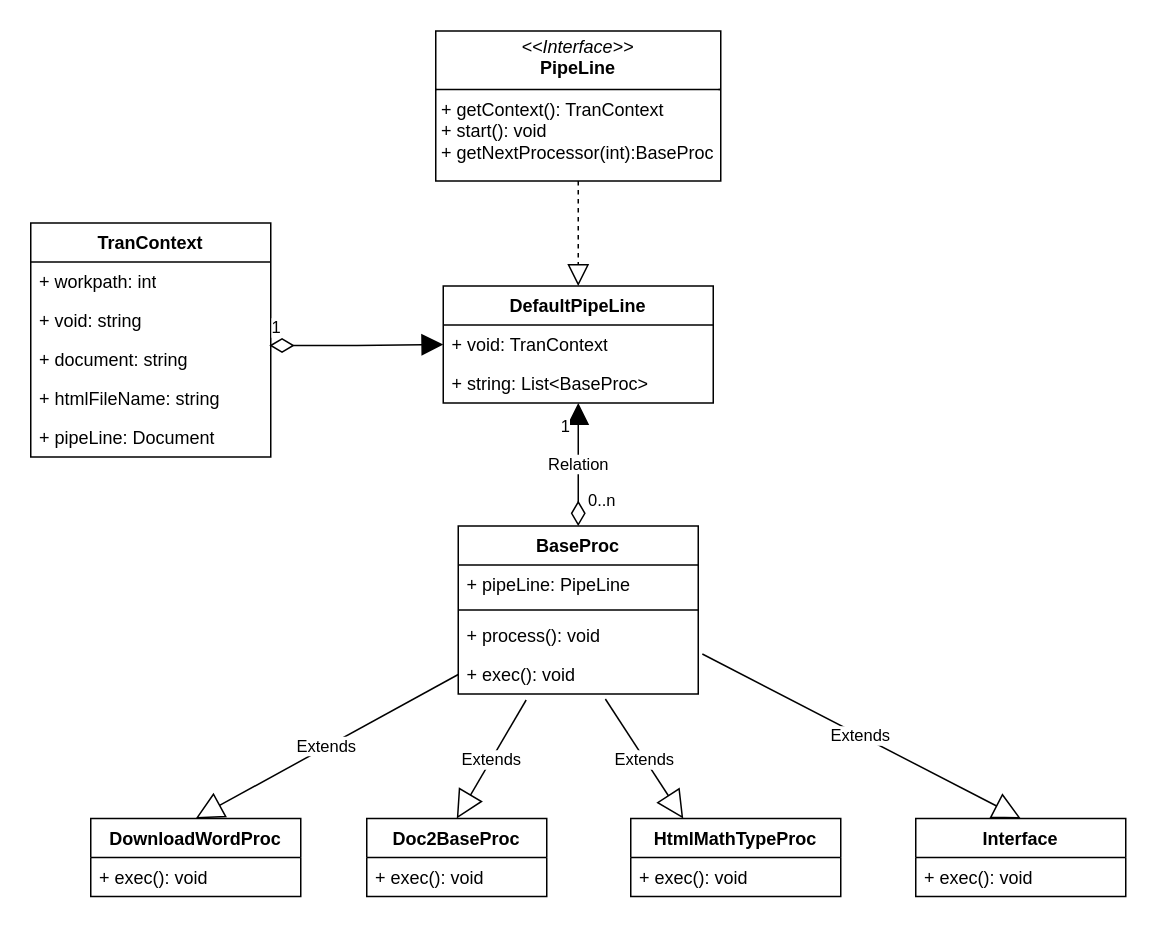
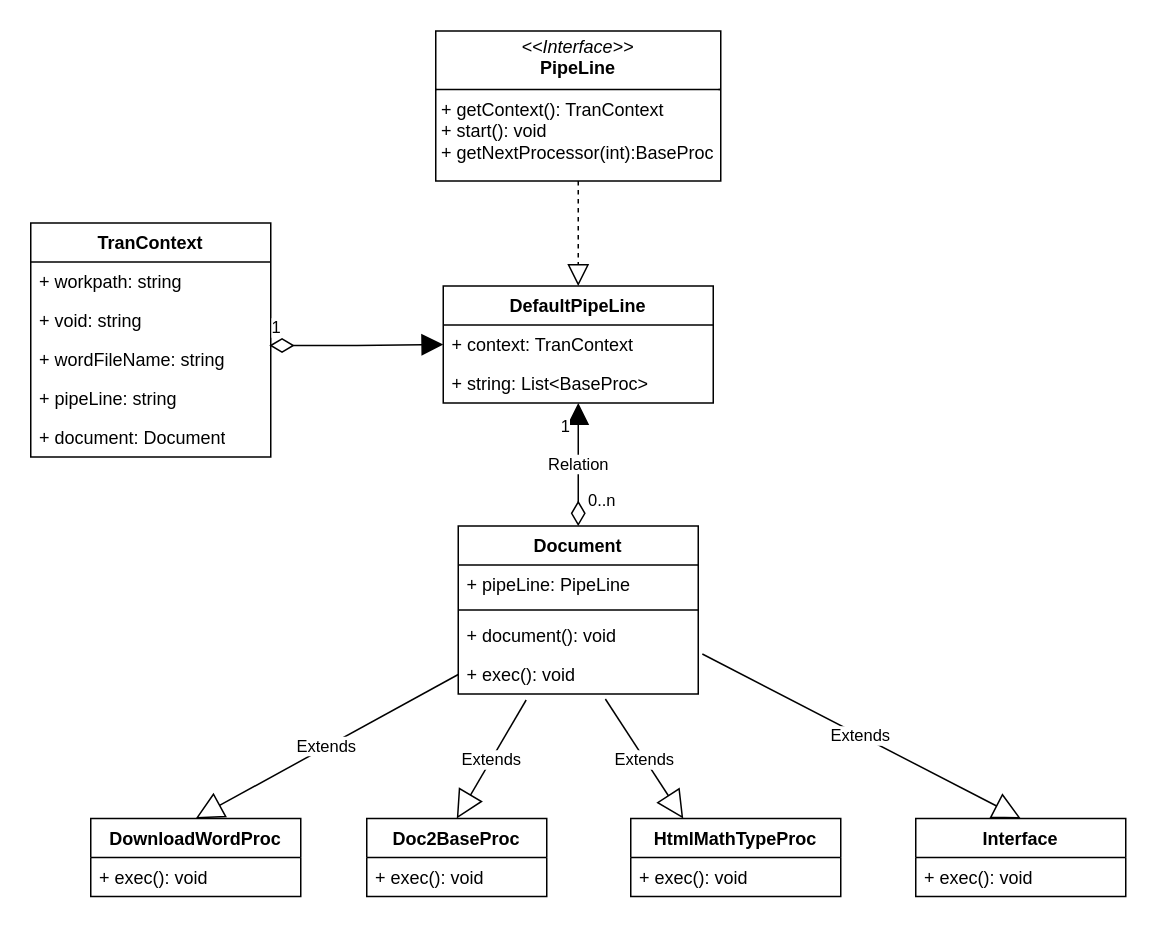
- <mxCell id="3" value="+ workpath: int" style="text;strokeColor=none;fillColor=none;align=left;verticalAlign=top;spacingLeft=4;spacingRight=4;overflow=hidden;rotatable=0;points=[[0,0.5],[1,0.5]];portConstraint=eastwest;whiteSpace=wrap;html=1;" vertex="1" parent="2"><mxGeometry y="26" width="160" height="26" as="geometry" /></mxCell>
+ <mxCell id="3" value="+ workpath: string" style="text;strokeColor=none;fillColor=none;align=left;verticalAlign=top;spacingLeft=4;spacingRight=4;overflow=hidden;rotatable=0;points=[[0,0.5],[1,0.5]];portConstraint=eastwest;whiteSpace=wrap;html=1;" vertex="1" parent="2"><mxGeometry y="26" width="160" height="26" as="geometry" /></mxCell>
- <mxCell id="10" value="+ void: TranContext" style="text;strokeColor=none;fillColor=none;align=left;verticalAlign=top;spacingLeft=4;spacingRight=4;overflow=hidden;rotatable=0;points=[[0,0.5],[1,0.5]];portConstraint=eastwest;whiteSpace=wrap;html=1;" vertex="1" parent="9"><mxGeometry y="26" width="180" height="26" as="geometry" /></mxCell>
+ <mxCell id="10" value="+ context: TranContext" style="text;strokeColor=none;fillColor=none;align=left;verticalAlign=top;spacingLeft=4;spacingRight=4;overflow=hidden;rotatable=0;points=[[0,0.5],[1,0.5]];portConstraint=eastwest;whiteSpace=wrap;html=1;" vertex="1" parent="9"><mxGeometry y="26" width="180" height="26" as="geometry" /></mxCell>
- <mxCell id="5" value="+ document: string" style="text;strokeColor=none;fillColor=none;align=left;verticalAlign=top;spacingLeft=4;spacingRight=4;overflow=hidden;rotatable=0;points=[[0,0.5],[1,0.5]];portConstraint=eastwest;whiteSpace=wrap;html=1;" vertex="1" parent="2"><mxGeometry y="78" width="160" height="26" as="geometry" /></mxCell>
+ <mxCell id="5" value="+ wordFileName: string" style="text;strokeColor=none;fillColor=none;align=left;verticalAlign=top;spacingLeft=4;spacingRight=4;overflow=hidden;rotatable=0;points=[[0,0.5],[1,0.5]];portConstraint=eastwest;whiteSpace=wrap;html=1;" vertex="1" parent="2"><mxGeometry y="78" width="160" height="26" as="geometry" /></mxCell>
- <mxCell id="6" value="+ htmlFileName: string" style="text;strokeColor=none;fillColor=none;align=left;verticalAlign=top;spacingLeft=4;spacingRight=4;overflow=hidden;rotatable=0;points=[[0,0.5],[1,0.5]];portConstraint=eastwest;whiteSpace=wrap;html=1;" vertex="1" parent="2"><mxGeometry y="104" width="160" height="26" as="geometry" /></mxCell>
+ <mxCell id="6" value="+ pipeLine: string" style="text;strokeColor=none;fillColor=none;align=left;verticalAlign=top;spacingLeft=4;spacingRight=4;overflow=hidden;rotatable=0;points=[[0,0.5],[1,0.5]];portConstraint=eastwest;whiteSpace=wrap;html=1;" vertex="1" parent="2"><mxGeometry y="104" width="160" height="26" as="geometry" /></mxCell>
- <mxCell id="7" value="+ pipeLine: Document" style="text;strokeColor=none;fillColor=none;align=left;verticalAlign=top;spacingLeft=4;spacingRight=4;overflow=hidden;rotatable=0;points=[[0,0.5],[1,0.5]];portConstraint=eastwest;whiteSpace=wrap;html=1;" vertex="1" parent="2"><mxGeometry y="130" width="160" height="26" as="geometry" /></mxCell>
+ <mxCell id="7" value="+ document: Document" style="text;strokeColor=none;fillColor=none;align=left;verticalAlign=top;spacingLeft=4;spacingRight=4;overflow=hidden;rotatable=0;points=[[0,0.5],[1,0.5]];portConstraint=eastwest;whiteSpace=wrap;html=1;" vertex="1" parent="2"><mxGeometry y="130" width="160" height="26" as="geometry" /></mxCell>
- <mxCell id="12" value="BaseProc" style="swimlane;fontStyle=1;align=center;verticalAlign=top;childLayout=stackLayout;horizontal=1;startSize=26;horizontalStack=0;resizeParent=1;resizeParentMax=0;resizeLast=0;collapsible=1;marginBottom=0;whiteSpace=wrap;html=1;" vertex="1" parent="1"><mxGeometry x="305" y="350" width="160" height="112" as="geometry" /></mxCell>
+ <mxCell id="12" value="Document" style="swimlane;fontStyle=1;align=center;verticalAlign=top;childLayout=stackLayout;horizontal=1;startSize=26;horizontalStack=0;resizeParent=1;resizeParentMax=0;resizeLast=0;collapsible=1;marginBottom=0;whiteSpace=wrap;html=1;" vertex="1" parent="1"><mxGeometry x="305" y="350" width="160" height="112" as="geometry" /></mxCell>
- <mxCell id="15" value="+ process(): void" style="text;strokeColor=none;fillColor=none;align=left;verticalAlign=top;spacingLeft=4;spacingRight=4;overflow=hidden;rotatable=0;points=[[0,0.5],[1,0.5]];portConstraint=eastwest;whiteSpace=wrap;html=1;" vertex="1" parent="12"><mxGeometry y="60" width="160" height="26" as="geometry" /></mxCell>
+ <mxCell id="15" value="+ document(): void" style="text;strokeColor=none;fillColor=none;align=left;verticalAlign=top;spacingLeft=4;spacingRight=4;overflow=hidden;rotatable=0;points=[[0,0.5],[1,0.5]];portConstraint=eastwest;whiteSpace=wrap;html=1;" vertex="1" parent="12"><mxGeometry y="60" width="160" height="26" as="geometry" /></mxCell>
